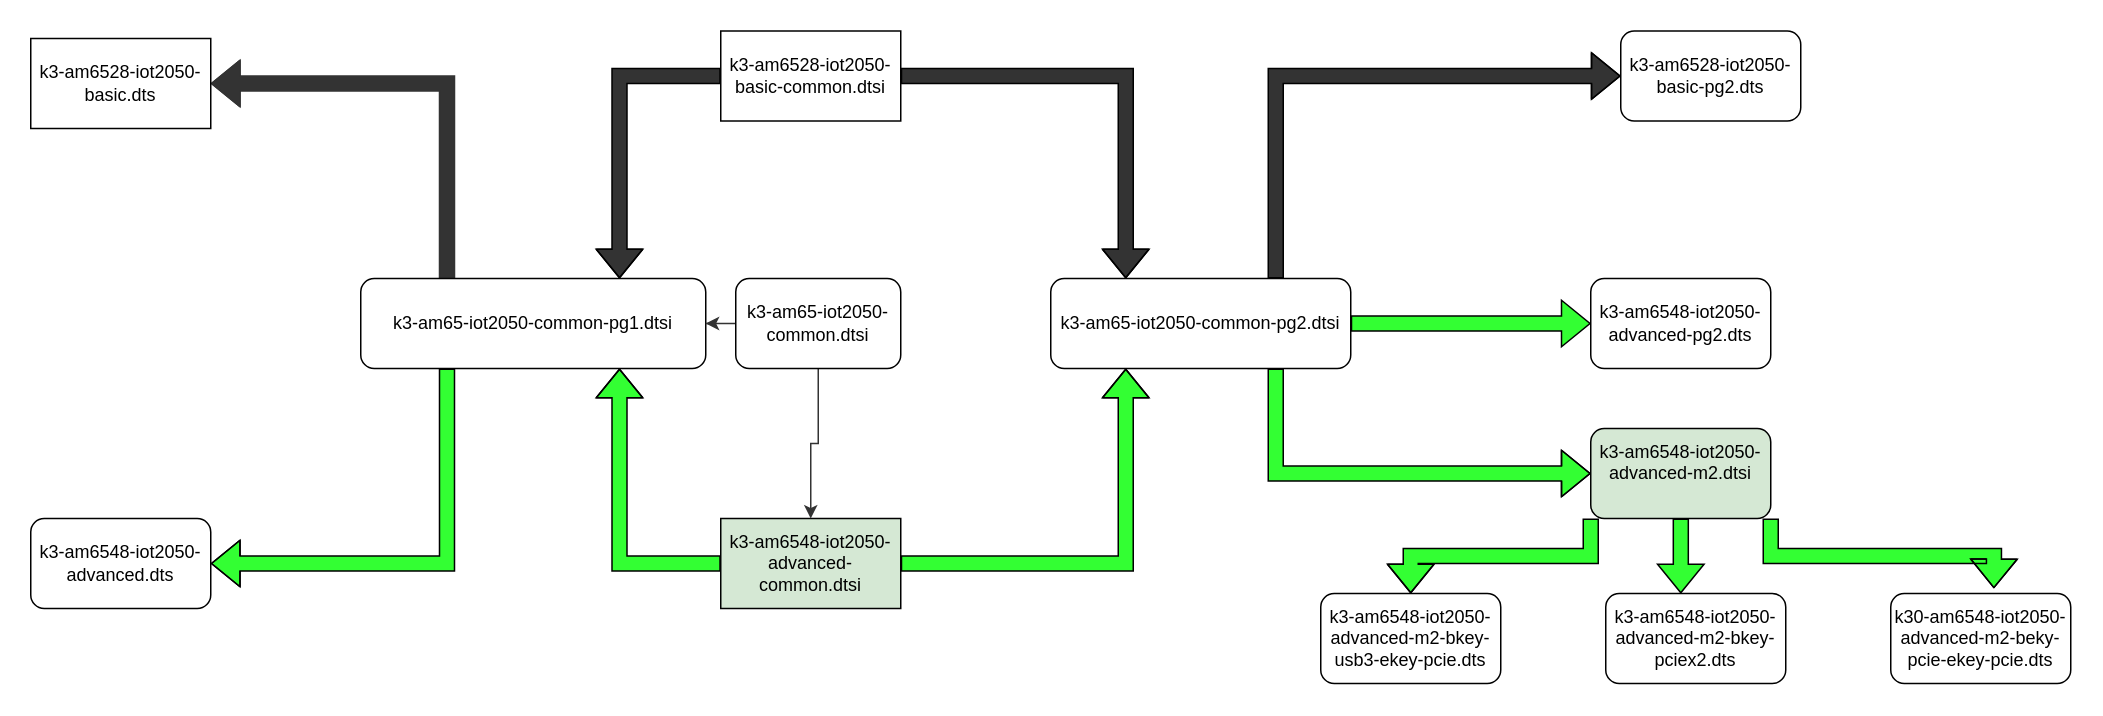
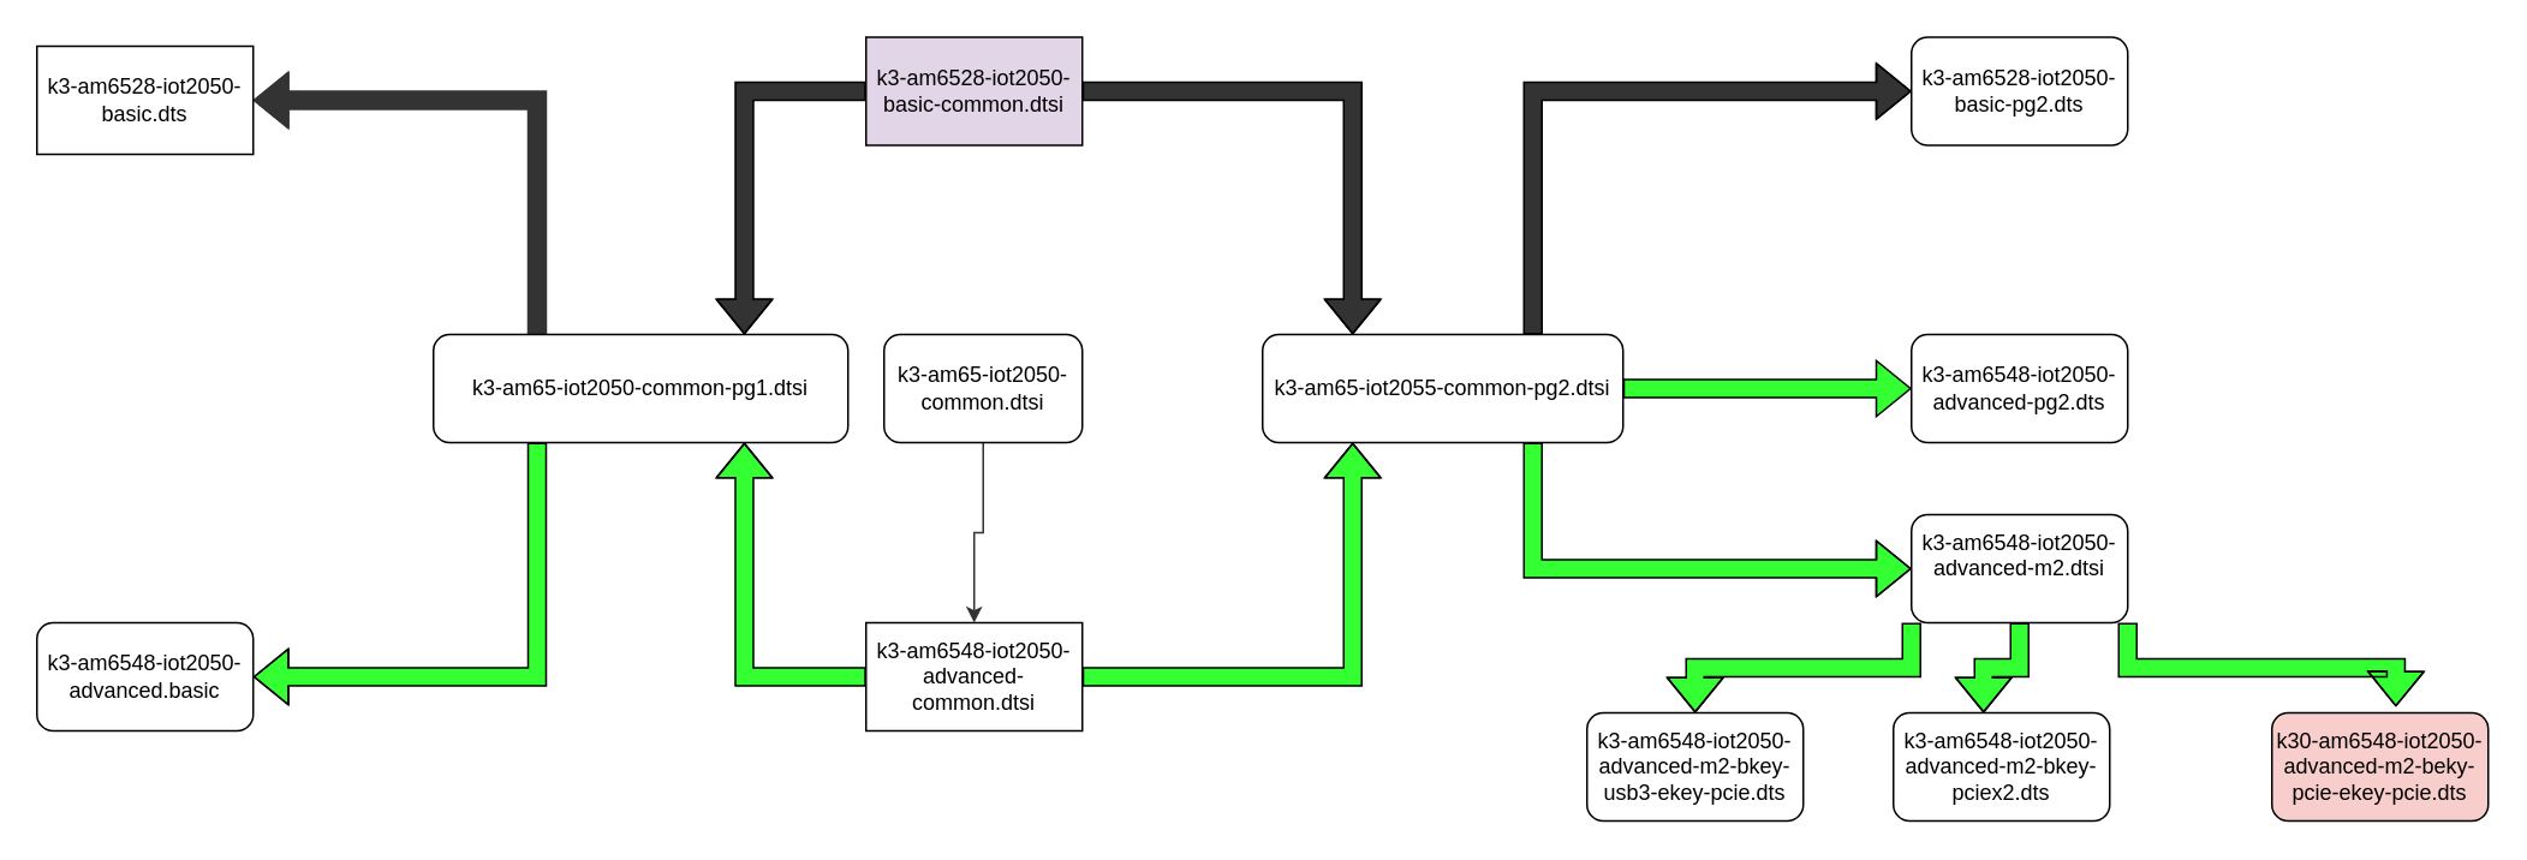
- <mxCell id="9" value="k3-am6528-iot2050-basic-common.dtsi" style="rounded=0;whiteSpace=wrap;html=1;" parent="1" vertex="1"><mxGeometry x="480" y="20" width="120" height="60" as="geometry" /></mxCell>
+ <mxCell id="9" value="k3-am6528-iot2050-basic-common.dtsi" style="rounded=0;whiteSpace=wrap;html=1;fillColor=#e1d5e7;" parent="1" vertex="1"><mxGeometry x="480" y="20" width="120" height="60" as="geometry" /></mxCell>
- <mxCell id="13" value="k3-am6528-iot2050-basic-pg2.dts" style="rounded=1;whiteSpace=wrap;html=1;" parent="1" vertex="1"><mxGeometry x="1080" y="20" width="120" height="60" as="geometry" /></mxCell>
+ <mxCell id="13" value="k3-am6528-iot2050-basic-pg2.dts" style="rounded=1;whiteSpace=wrap;html=1;" parent="1" vertex="1"><mxGeometry x="1060" y="20" width="120" height="60" as="geometry" /></mxCell>
- <mxCell id="20" value="" style="edgeStyle=orthogonalEdgeStyle;rounded=0;orthogonalLoop=1;jettySize=auto;html=1;strokeColor=#333333;fillColor=#333333;elbow=vertical;" parent="1" source="21" target="4" edge="1"><mxGeometry relative="1" as="geometry" /></mxCell>
- <mxCell id="17" value="k3-am65-iot2050-common-pg2.dtsi" style="rounded=1;whiteSpace=wrap;html=1;" parent="1" vertex="1"><mxGeometry x="700" y="185" width="200" height="60" as="geometry" /></mxCell>
+ <mxCell id="17" value="k3-am65-iot2055-common-pg2.dtsi" style="rounded=1;whiteSpace=wrap;html=1;" parent="1" vertex="1"><mxGeometry x="700" y="185" width="200" height="60" as="geometry" /></mxCell>
- <mxCell id="25" value="&lt;div&gt;k3-am6548-iot2050-advanced-m2.dtsi&lt;/div&gt;&lt;div&gt;&lt;br&gt;&lt;/div&gt;" style="rounded=1;whiteSpace=wrap;html=1;fillColor=#d5e8d4;" vertex="1" parent="1"><mxGeometry x="1060" y="285" width="120" height="60" as="geometry" /></mxCell>
+ <mxCell id="25" value="&lt;div&gt;k3-am6548-iot2050-advanced-m2.dtsi&lt;/div&gt;&lt;div&gt;&lt;br&gt;&lt;/div&gt;" style="rounded=1;whiteSpace=wrap;html=1;" vertex="1" parent="1"><mxGeometry x="1060" y="285" width="120" height="60" as="geometry" /></mxCell>
- <mxCell id="6" value="k3-am6548-iot2050-advanced.dts" style="rounded=1;whiteSpace=wrap;html=1;" parent="1" vertex="1"><mxGeometry x="20" y="345" width="120" height="60" as="geometry" /></mxCell>
+ <mxCell id="6" value="k3-am6548-iot2050-advanced.basic" style="rounded=1;whiteSpace=wrap;html=1;" parent="1" vertex="1"><mxGeometry x="20" y="345" width="120" height="60" as="geometry" /></mxCell>
- <mxCell id="12" value="k3-am6548-iot2050-advanced-common.dtsi" style="rounded=0;whiteSpace=wrap;html=1;fillColor=#d5e8d4;" parent="1" vertex="1"><mxGeometry x="480" y="345" width="120" height="60" as="geometry" /></mxCell>
+ <mxCell id="12" value="k3-am6548-iot2050-advanced-common.dtsi" style="rounded=0;whiteSpace=wrap;html=1;" parent="1" vertex="1"><mxGeometry x="480" y="345" width="120" height="60" as="geometry" /></mxCell>
- <mxCell id="28" value="&lt;div&gt;k3-am6548-iot2050-advanced-m2-bkey-pciex2.dts&lt;/div&gt;" style="rounded=1;whiteSpace=wrap;html=1;" vertex="1" parent="1"><mxGeometry x="1070" y="395" width="120" height="60" as="geometry" /></mxCell>
+ <mxCell id="28" value="&lt;div&gt;k3-am6548-iot2050-advanced-m2-bkey-pciex2.dts&lt;/div&gt;" style="rounded=1;whiteSpace=wrap;html=1;" vertex="1" parent="1"><mxGeometry x="1050" y="395" width="120" height="60" as="geometry" /></mxCell>
- <mxCell id="27" value="&lt;div&gt;k30-am6548-iot2050-advanced-m2-beky-pcie-ekey-pcie.dts&lt;/div&gt;" style="rounded=1;whiteSpace=wrap;html=1;" vertex="1" parent="1"><mxGeometry x="1260" y="395" width="120" height="60" as="geometry" /></mxCell>
+ <mxCell id="27" value="&lt;div&gt;k30-am6548-iot2050-advanced-m2-beky-pcie-ekey-pcie.dts&lt;/div&gt;" style="rounded=1;whiteSpace=wrap;html=1;fillColor=#f8cecc;" vertex="1" parent="1"><mxGeometry x="1260" y="395" width="120" height="60" as="geometry" /></mxCell>
